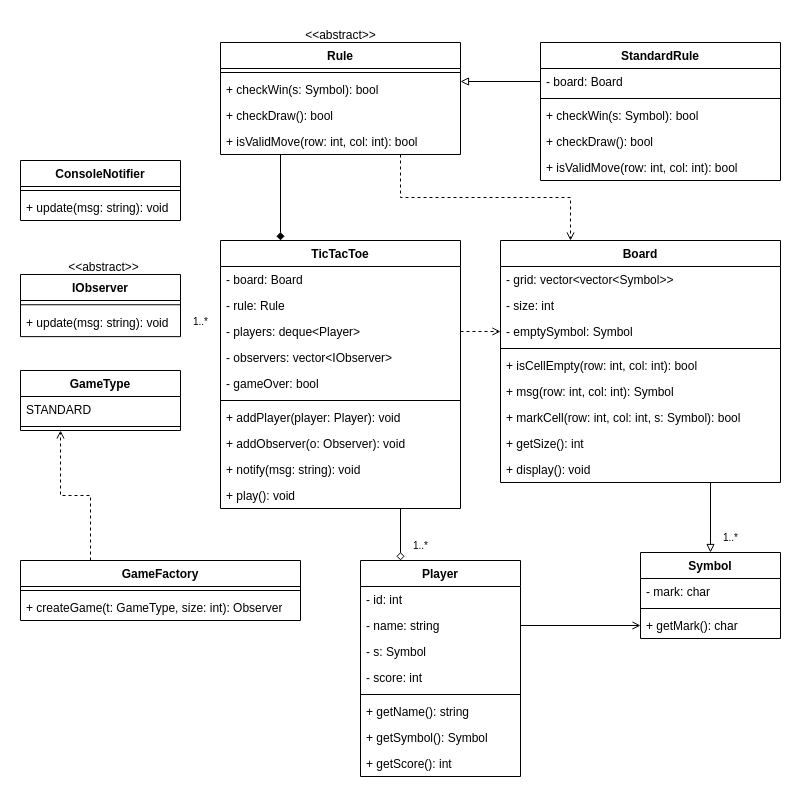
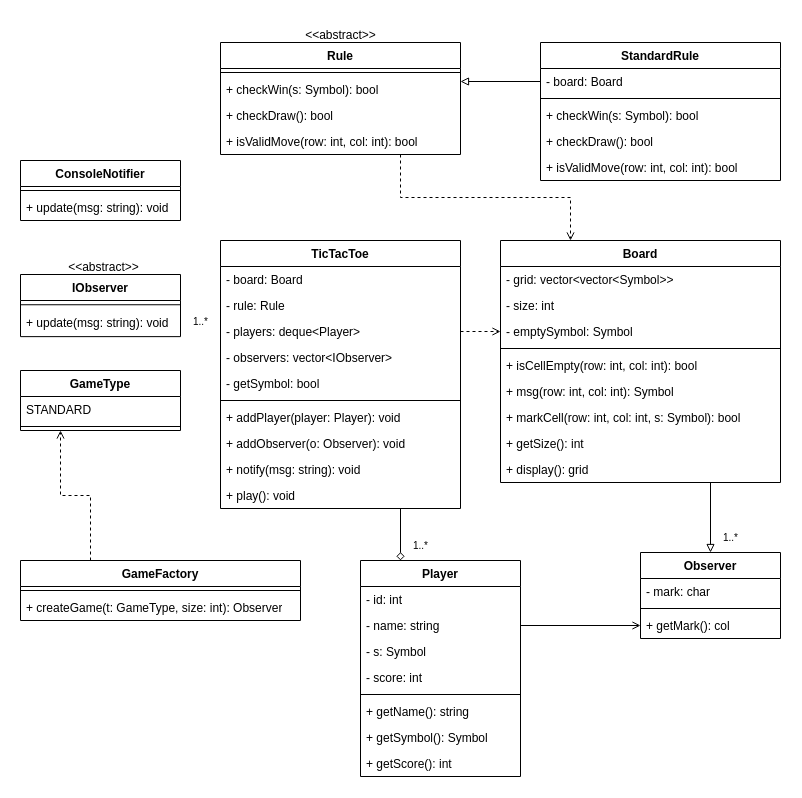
- <mxCell id="71" style="edgeStyle=orthogonalEdgeStyle;rounded=0;orthogonalLoop=1;jettySize=auto;html=1;exitX=0.25;exitY=1;exitDx=0;exitDy=0;entryX=0.25;entryY=0;entryDx=0;entryDy=0;endArrow=diamond;endFill=1;" parent="1" source="47" target="2" edge="1"><mxGeometry relative="1" as="geometry" /></mxCell>
- <mxCell id="7" value="- gameOver: bool" style="text;strokeColor=none;fillColor=none;align=left;verticalAlign=top;spacingLeft=4;spacingRight=4;overflow=hidden;rotatable=0;points=[[0,0.5],[1,0.5]];portConstraint=eastwest;whiteSpace=wrap;html=1;" parent="2" vertex="1"><mxGeometry y="130" width="240" height="26" as="geometry" /></mxCell>
+ <mxCell id="7" value="- getSymbol: bool" style="text;strokeColor=none;fillColor=none;align=left;verticalAlign=top;spacingLeft=4;spacingRight=4;overflow=hidden;rotatable=0;points=[[0,0.5],[1,0.5]];portConstraint=eastwest;whiteSpace=wrap;html=1;" parent="2" vertex="1"><mxGeometry y="130" width="240" height="26" as="geometry" /></mxCell>
- <mxCell id="27" value="+ display(): void" style="text;strokeColor=none;fillColor=none;align=left;verticalAlign=top;spacingLeft=4;spacingRight=4;overflow=hidden;rotatable=0;points=[[0,0.5],[1,0.5]];portConstraint=eastwest;whiteSpace=wrap;html=1;" vertex="1" parent="18"><mxGeometry y="216" width="280" height="26" as="geometry" /></mxCell>
+ <mxCell id="27" value="+ display(): grid" style="text;strokeColor=none;fillColor=none;align=left;verticalAlign=top;spacingLeft=4;spacingRight=4;overflow=hidden;rotatable=0;points=[[0,0.5],[1,0.5]];portConstraint=eastwest;whiteSpace=wrap;html=1;" vertex="1" parent="18"><mxGeometry y="216" width="280" height="26" as="geometry" /></mxCell>
- <mxCell id="13" value="Symbol" style="swimlane;fontStyle=1;align=center;verticalAlign=top;childLayout=stackLayout;horizontal=1;startSize=26;horizontalStack=0;resizeParent=1;resizeParentMax=0;resizeLast=0;collapsible=1;marginBottom=0;whiteSpace=wrap;html=1;" parent="1" vertex="1"><mxGeometry x="640" y="552" width="140" height="86" as="geometry" /></mxCell>
+ <mxCell id="13" value="Observer" style="swimlane;fontStyle=1;align=center;verticalAlign=top;childLayout=stackLayout;horizontal=1;startSize=26;horizontalStack=0;resizeParent=1;resizeParentMax=0;resizeLast=0;collapsible=1;marginBottom=0;whiteSpace=wrap;html=1;" parent="1" vertex="1"><mxGeometry x="640" y="552" width="140" height="86" as="geometry" /></mxCell>
- <mxCell id="16" value="+ getMark(): char" style="text;strokeColor=none;fillColor=none;align=left;verticalAlign=top;spacingLeft=4;spacingRight=4;overflow=hidden;rotatable=0;points=[[0,0.5],[1,0.5]];portConstraint=eastwest;whiteSpace=wrap;html=1;" parent="13" vertex="1"><mxGeometry y="60" width="140" height="26" as="geometry" /></mxCell>
+ <mxCell id="16" value="+ getMark(): col" style="text;strokeColor=none;fillColor=none;align=left;verticalAlign=top;spacingLeft=4;spacingRight=4;overflow=hidden;rotatable=0;points=[[0,0.5],[1,0.5]];portConstraint=eastwest;whiteSpace=wrap;html=1;" parent="13" vertex="1"><mxGeometry y="60" width="140" height="26" as="geometry" /></mxCell>
